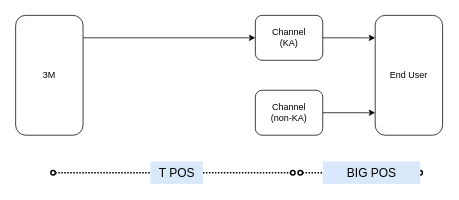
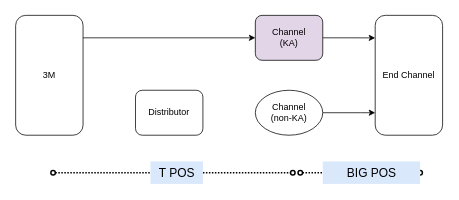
- <mxCell id="8" value="Channel&lt;br&gt;(KA)" style="rounded=1;whiteSpace=wrap;html=1;" vertex="1" parent="1"><mxGeometry x="340" y="20" width="90" height="60" as="geometry" /></mxCell>
+ <mxCell id="8" value="Channel&lt;br&gt;(KA)" style="rounded=1;whiteSpace=wrap;html=1;fillColor=#e1d5e7;" vertex="1" parent="1"><mxGeometry x="340" y="20" width="90" height="60" as="geometry" /></mxCell>
- <mxCell id="9" value="End User" style="rounded=1;whiteSpace=wrap;html=1;" vertex="1" parent="1"><mxGeometry x="500" y="20" width="90" height="160" as="geometry" /></mxCell>
+ <mxCell id="9" value="End Channel" style="rounded=1;whiteSpace=wrap;html=1;" vertex="1" parent="1"><mxGeometry x="500" y="20" width="90" height="160" as="geometry" /></mxCell>
+ <mxCell id="2" value="Distributor" style="rounded=1;whiteSpace=wrap;html=1;" vertex="1" parent="1"><mxGeometry x="180" y="120" width="90" height="60" as="geometry" /></mxCell>
- <mxCell id="4" value="Channel&lt;br&gt;(non-KA)" style="rounded=1;whiteSpace=wrap;html=1;" vertex="1" parent="1"><mxGeometry x="340" y="120" width="90" height="60" as="geometry" /></mxCell>
+ <mxCell id="4" value="Channel&lt;br&gt;(non-KA)" style="ellipse;whiteSpace=wrap;html=1;" vertex="1" parent="1"><mxGeometry x="340" y="120" width="90" height="60" as="geometry" /></mxCell>
